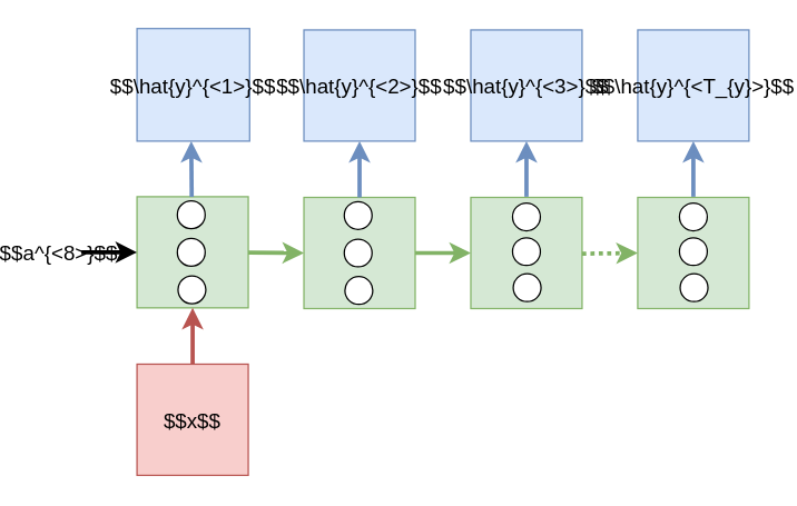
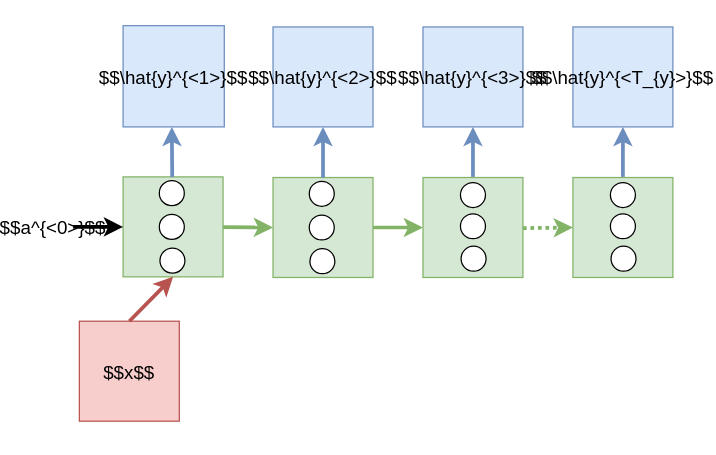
- <mxCell id="10" value="&lt;span&gt;$$a^{&amp;lt;8&amp;gt;}$$&lt;/span&gt;" style="text;html=1;strokeColor=none;fillColor=none;align=center;verticalAlign=middle;whiteSpace=wrap;rounded=0;fontSize=15;" vertex="1" parent="1"><mxGeometry x="20" y="171" width="40" height="20" as="geometry" /></mxCell>
+ <mxCell id="10" value="&lt;span&gt;$$a^{&amp;lt;0&amp;gt;}$$&lt;/span&gt;" style="text;html=1;strokeColor=none;fillColor=none;align=center;verticalAlign=middle;whiteSpace=wrap;rounded=0;fontSize=15;" vertex="1" parent="1"><mxGeometry x="20" y="171" width="40" height="20" as="geometry" /></mxCell>
- <mxCell id="6" value="$$x$$&lt;br style=&quot;font-size: 15px&quot;&gt;" style="whiteSpace=wrap;html=1;aspect=fixed;fillColor=#f8cecc;strokeColor=#b85450;fontSize=15;" vertex="1" parent="1"><mxGeometry x="96" y="261.5" width="80" height="80" as="geometry" /></mxCell>
+ <mxCell id="6" value="$$x$$&lt;br style=&quot;font-size: 15px&quot;&gt;" style="whiteSpace=wrap;html=1;aspect=fixed;fillColor=#f8cecc;strokeColor=#b85450;fontSize=15;" vertex="1" parent="1"><mxGeometry x="61" y="256.5" width="80" height="80" as="geometry" /></mxCell>
